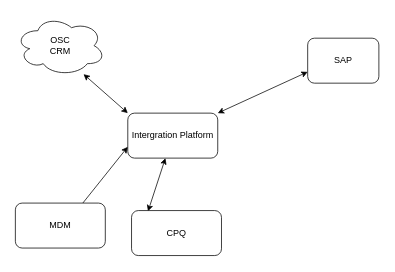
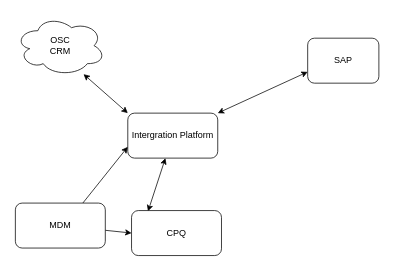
+ <mxCell id="8" parent="1" style="edgeStyle=none;rounded=0;orthogonalLoop=1;jettySize=auto;html=1;entryX=0;entryY=0.5;entryDx=0;entryDy=0;" target="7" source="10" edge="1"><mxGeometry as="geometry" relative="1" /></mxCell>
